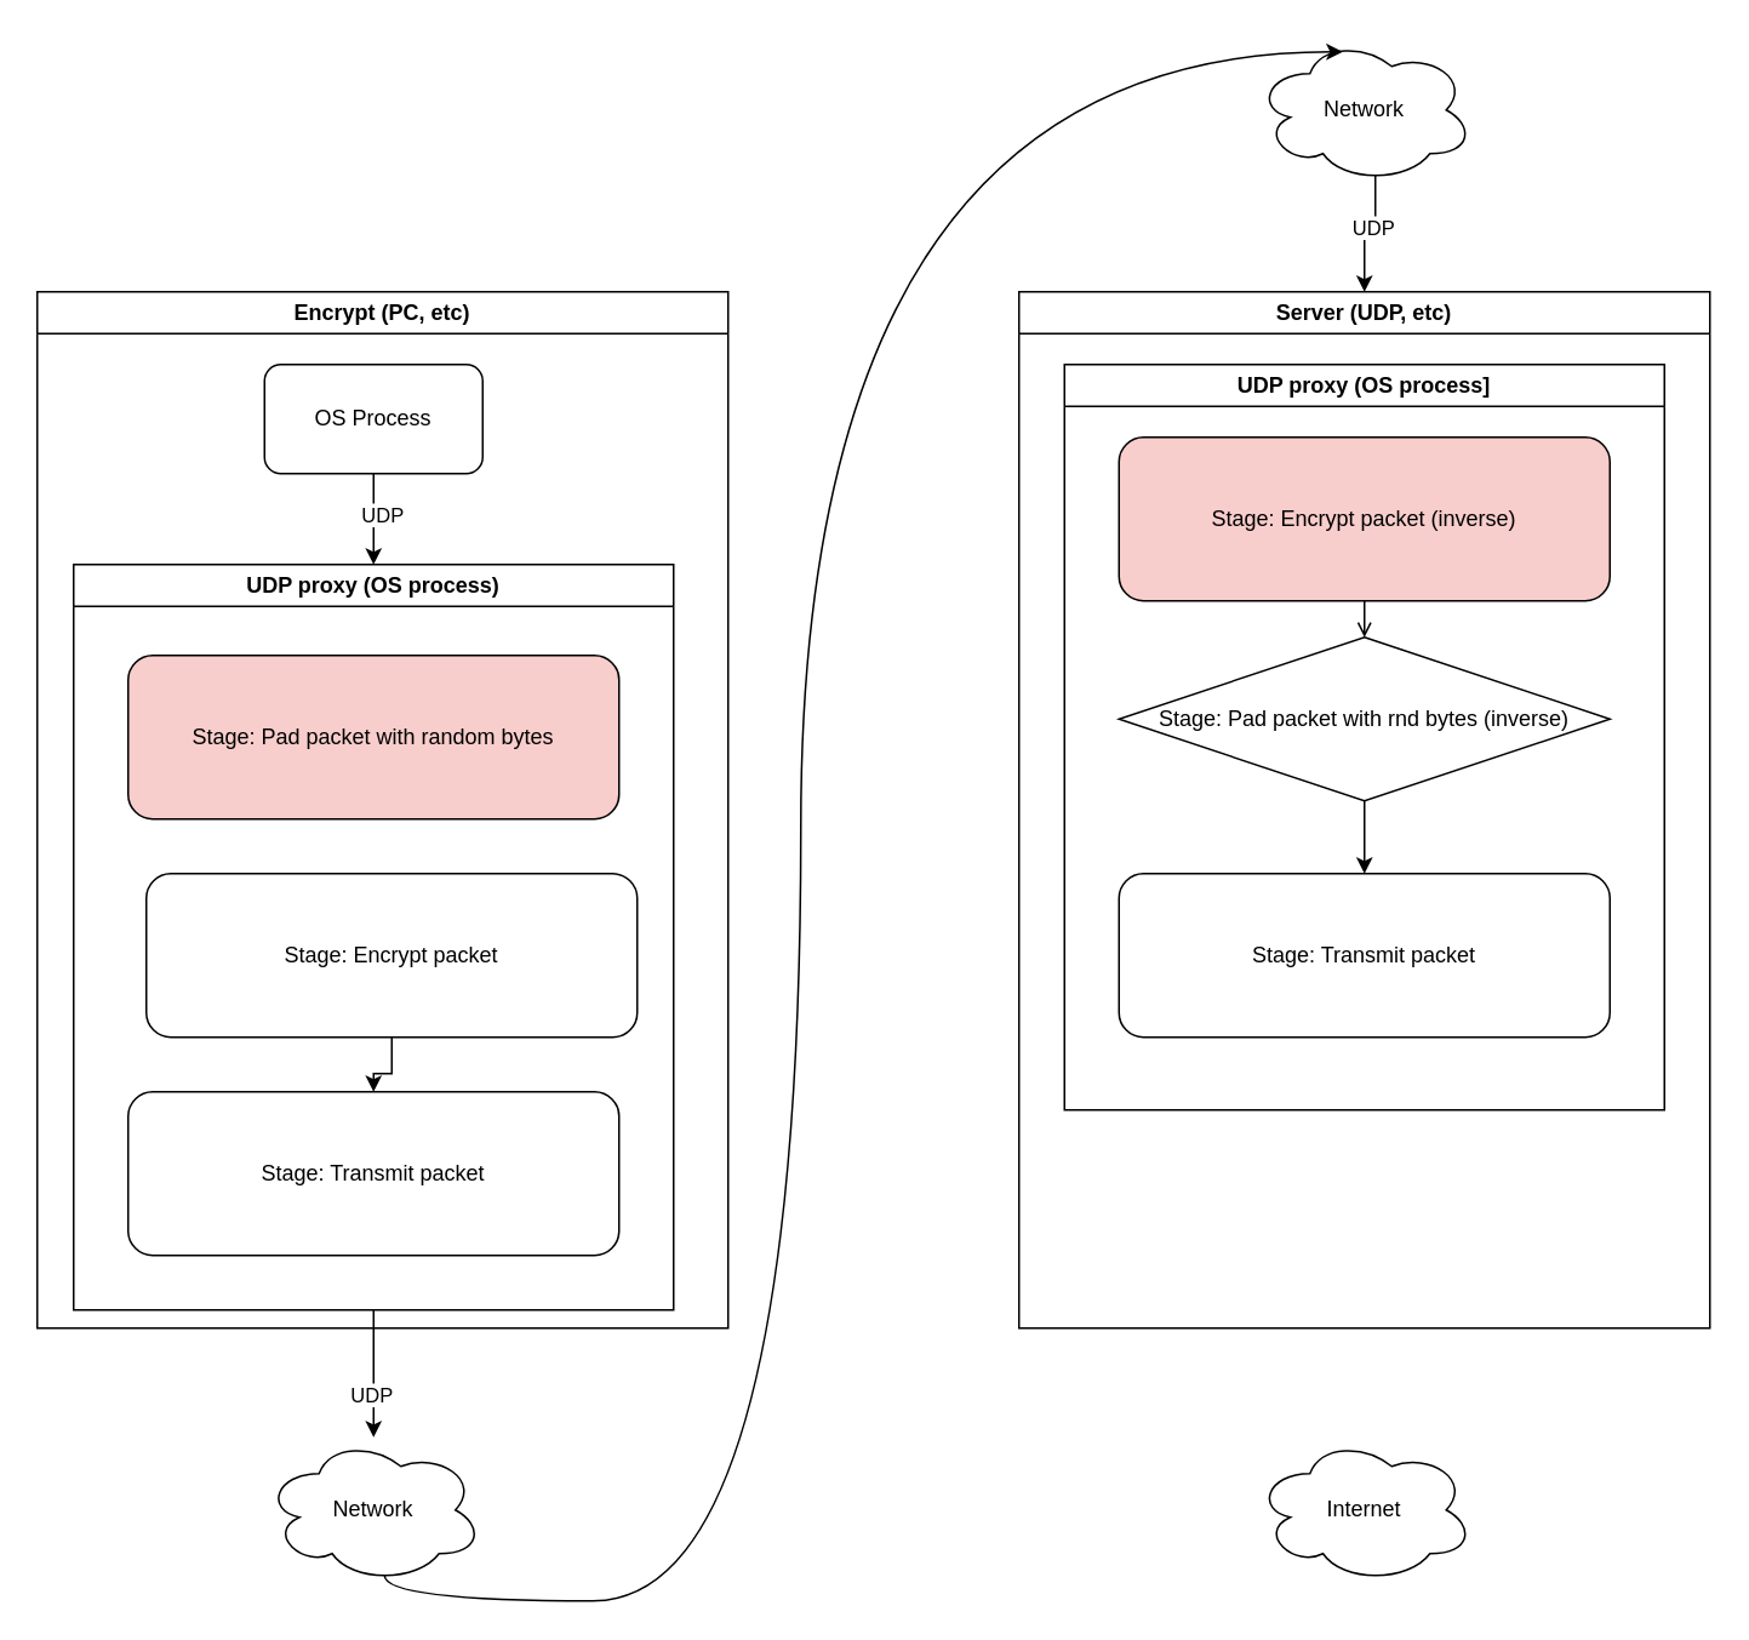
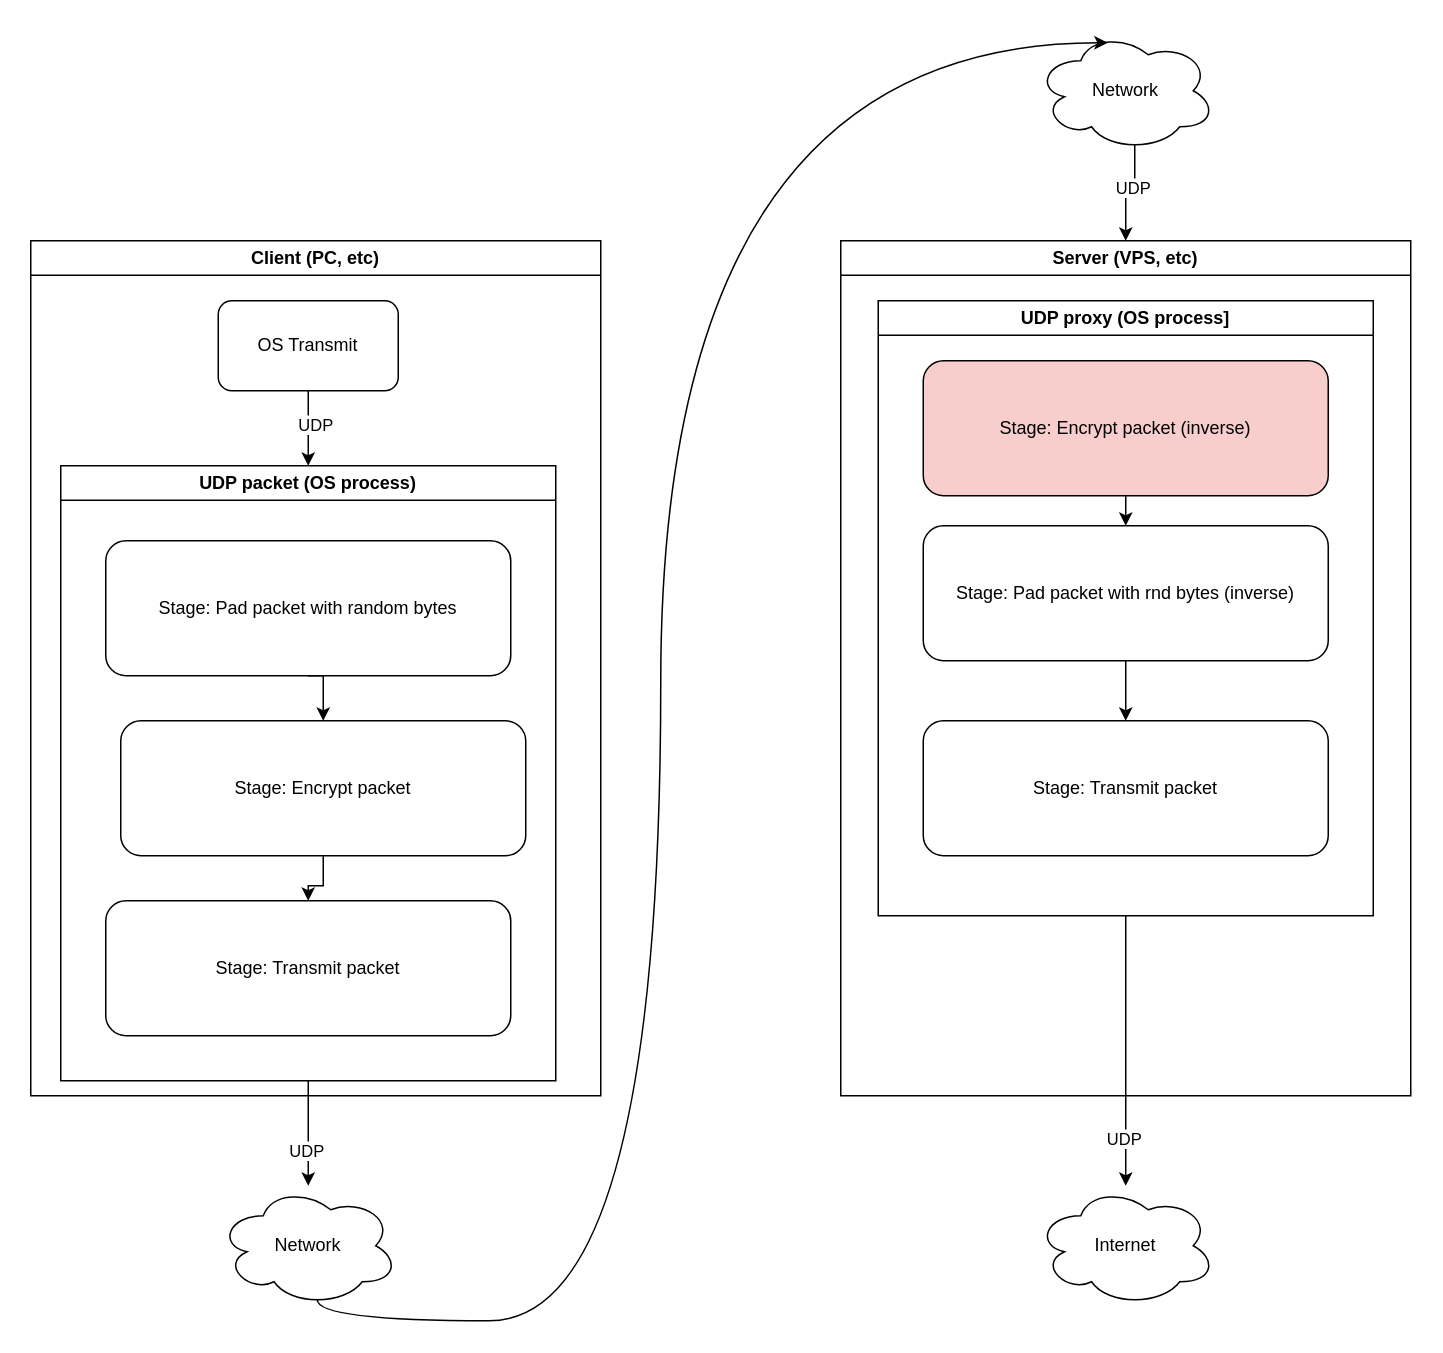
- <mxCell id="5" value="Encrypt (PC, etc)" style="swimlane;whiteSpace=wrap;html=1;startSize=23;" parent="1" vertex="1"><mxGeometry x="20" y="160" width="380" height="570" as="geometry" /></mxCell>
+ <mxCell id="5" value="Client (PC, etc)" style="swimlane;whiteSpace=wrap;html=1;startSize=23;" parent="1" vertex="1"><mxGeometry x="20" y="160" width="380" height="570" as="geometry" /></mxCell>
- <mxCell id="18" value="Server (UDP, etc)" style="swimlane;whiteSpace=wrap;html=1;strokeColor=default;align=center;verticalAlign=middle;fontFamily=Helvetica;fontSize=12;fontColor=default;fontStyle=1;fillColor=default;" parent="1" vertex="1"><mxGeometry x="560" y="160" width="380" height="570" as="geometry" /></mxCell>
+ <mxCell id="18" value="Server (VPS, etc)" style="swimlane;whiteSpace=wrap;html=1;strokeColor=default;align=center;verticalAlign=middle;fontFamily=Helvetica;fontSize=12;fontColor=default;fontStyle=1;fillColor=default;" parent="1" vertex="1"><mxGeometry x="560" y="160" width="380" height="570" as="geometry" /></mxCell>
- <mxCell id="8" value="OS Process" style="rounded=1;whiteSpace=wrap;html=1;" parent="5" vertex="1"><mxGeometry x="125" y="40" width="120" height="60" as="geometry" /></mxCell>
+ <mxCell id="8" value="OS Transmit" style="rounded=1;whiteSpace=wrap;html=1;" parent="5" vertex="1"><mxGeometry x="125" y="40" width="120" height="60" as="geometry" /></mxCell>
- <mxCell id="9" value="UDP proxy (OS process)" style="swimlane;whiteSpace=wrap;html=1;" parent="5" vertex="1"><mxGeometry x="20" y="150" width="330" height="410" as="geometry" /></mxCell>
+ <mxCell id="9" value="UDP packet (OS process)" style="swimlane;whiteSpace=wrap;html=1;" parent="5" vertex="1"><mxGeometry x="20" y="150" width="330" height="410" as="geometry" /></mxCell>
- <mxCell id="22" style="edgeStyle=orthogonalEdgeStyle;rounded=0;orthogonalLoop=1;jettySize=auto;html=1;exitX=0.5;exitY=1;exitDx=0;exitDy=0;entryX=0.5;entryY=0;entryDx=0;entryDy=0;endArrow=open;" parent="19" source="23" target="25" edge="1"><mxGeometry relative="1" as="geometry" /></mxCell>
+ <mxCell id="22" style="edgeStyle=orthogonalEdgeStyle;rounded=0;orthogonalLoop=1;jettySize=auto;html=1;exitX=0.5;exitY=1;exitDx=0;exitDy=0;entryX=0.5;entryY=0;entryDx=0;entryDy=0;" parent="19" source="23" target="25" edge="1"><mxGeometry relative="1" as="geometry" /></mxCell>
- <mxCell id="25" value="Stage: Pad packet with rnd bytes (inverse)" style="rhombus;whiteSpace=wrap;html=1;" parent="19" vertex="1"><mxGeometry x="30" y="150" width="270" height="90" as="geometry" /></mxCell>
+ <mxCell id="25" value="Stage: Pad packet with rnd bytes (inverse)" style="rounded=1;whiteSpace=wrap;html=1;" parent="19" vertex="1"><mxGeometry x="30" y="150" width="270" height="90" as="geometry" /></mxCell>
- <mxCell id="14" value="Stage: Pad packet with random bytes" style="rounded=1;whiteSpace=wrap;html=1;fillColor=#f8cecc;" parent="9" vertex="1"><mxGeometry x="30" y="50" width="270" height="90" as="geometry" /></mxCell>
+ <mxCell id="14" value="Stage: Pad packet with random bytes" style="rounded=1;whiteSpace=wrap;html=1;" parent="9" vertex="1"><mxGeometry x="30" y="50" width="270" height="90" as="geometry" /></mxCell>
+ <mxCell id="13" style="edgeStyle=orthogonalEdgeStyle;rounded=0;orthogonalLoop=1;jettySize=auto;html=1;exitX=0.5;exitY=1;exitDx=0;exitDy=0;entryX=0.5;entryY=0;entryDx=0;entryDy=0;" parent="9" source="14" target="11" edge="1"><mxGeometry relative="1" as="geometry" /></mxCell>
+ <mxCell id="27" style="edgeStyle=orthogonalEdgeStyle;rounded=0;orthogonalLoop=1;jettySize=auto;html=1;exitX=0.5;exitY=1;exitDx=0;exitDy=0;" edge="1" parent="1" source="19" target="26"><mxGeometry relative="1" as="geometry" /></mxCell>
+ <mxCell id="28" value="UDP" style="edgeLabel;html=1;align=center;verticalAlign=middle;resizable=0;points=[];" vertex="1" connectable="0" parent="27"><mxGeometry x="0.644" y="-2" relative="1" as="geometry"><mxPoint as="offset" /></mxGeometry></mxCell>
